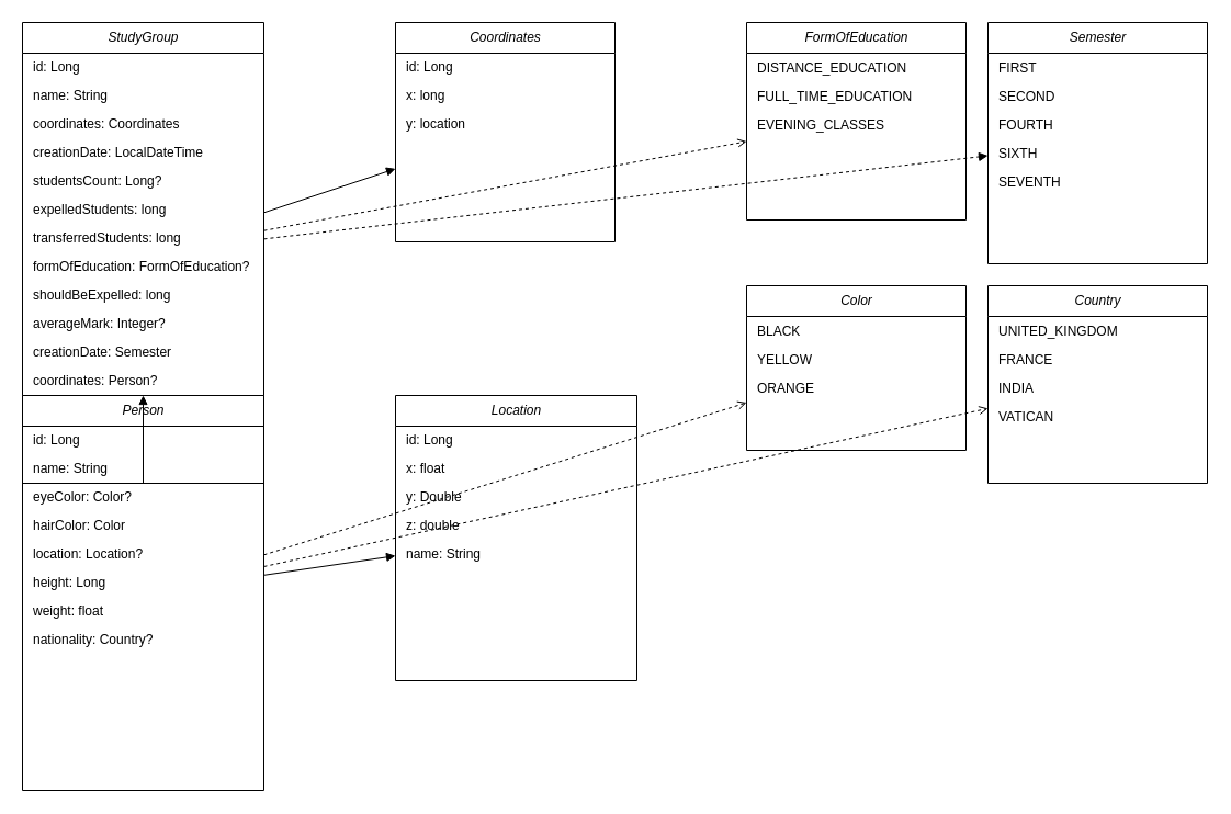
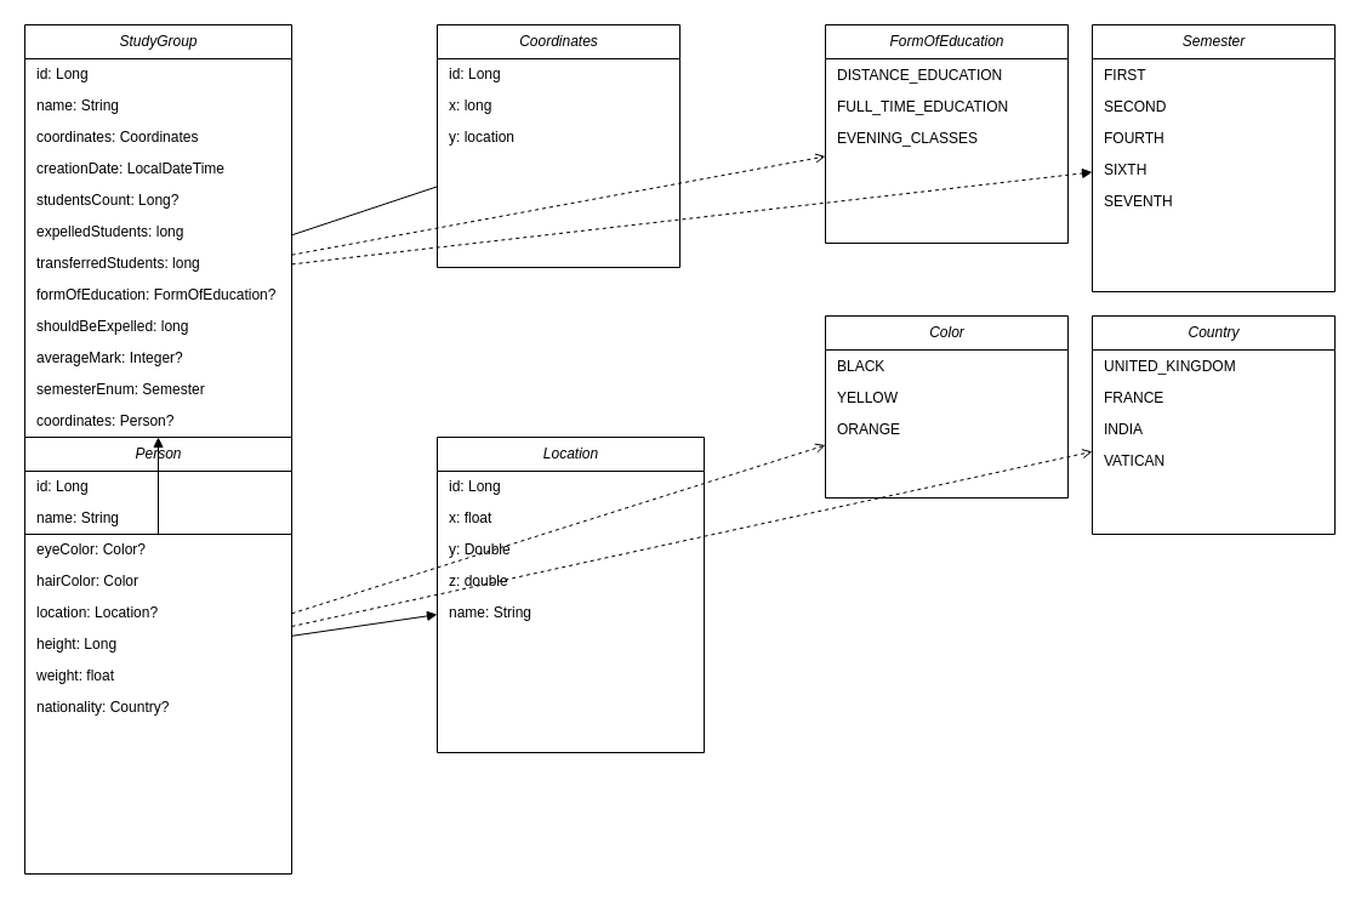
- <mxCell id="53" style="endArrow=block;endFill=1;strokeWidth=1;" parent="1" source="2" target="15" edge="1"><mxGeometry relative="1" as="geometry" /></mxCell>
+ <mxCell id="53" style="endArrow=none;endFill=1;strokeWidth=1;" parent="1" source="2" target="15" edge="1"><mxGeometry relative="1" as="geometry" /></mxCell>
- <mxCell id="13" value="creationDate: Semester" style="text;html=1;align=left;verticalAlign=middle;resizable=0;autosize=1;spacingLeft=8;" vertex="1" parent="2"><mxGeometry y="288" width="220" height="26" as="geometry" /></mxCell>
+ <mxCell id="13" value="semesterEnum: Semester" style="text;html=1;align=left;verticalAlign=middle;resizable=0;autosize=1;spacingLeft=8;" vertex="1" parent="2"><mxGeometry y="288" width="220" height="26" as="geometry" /></mxCell>
